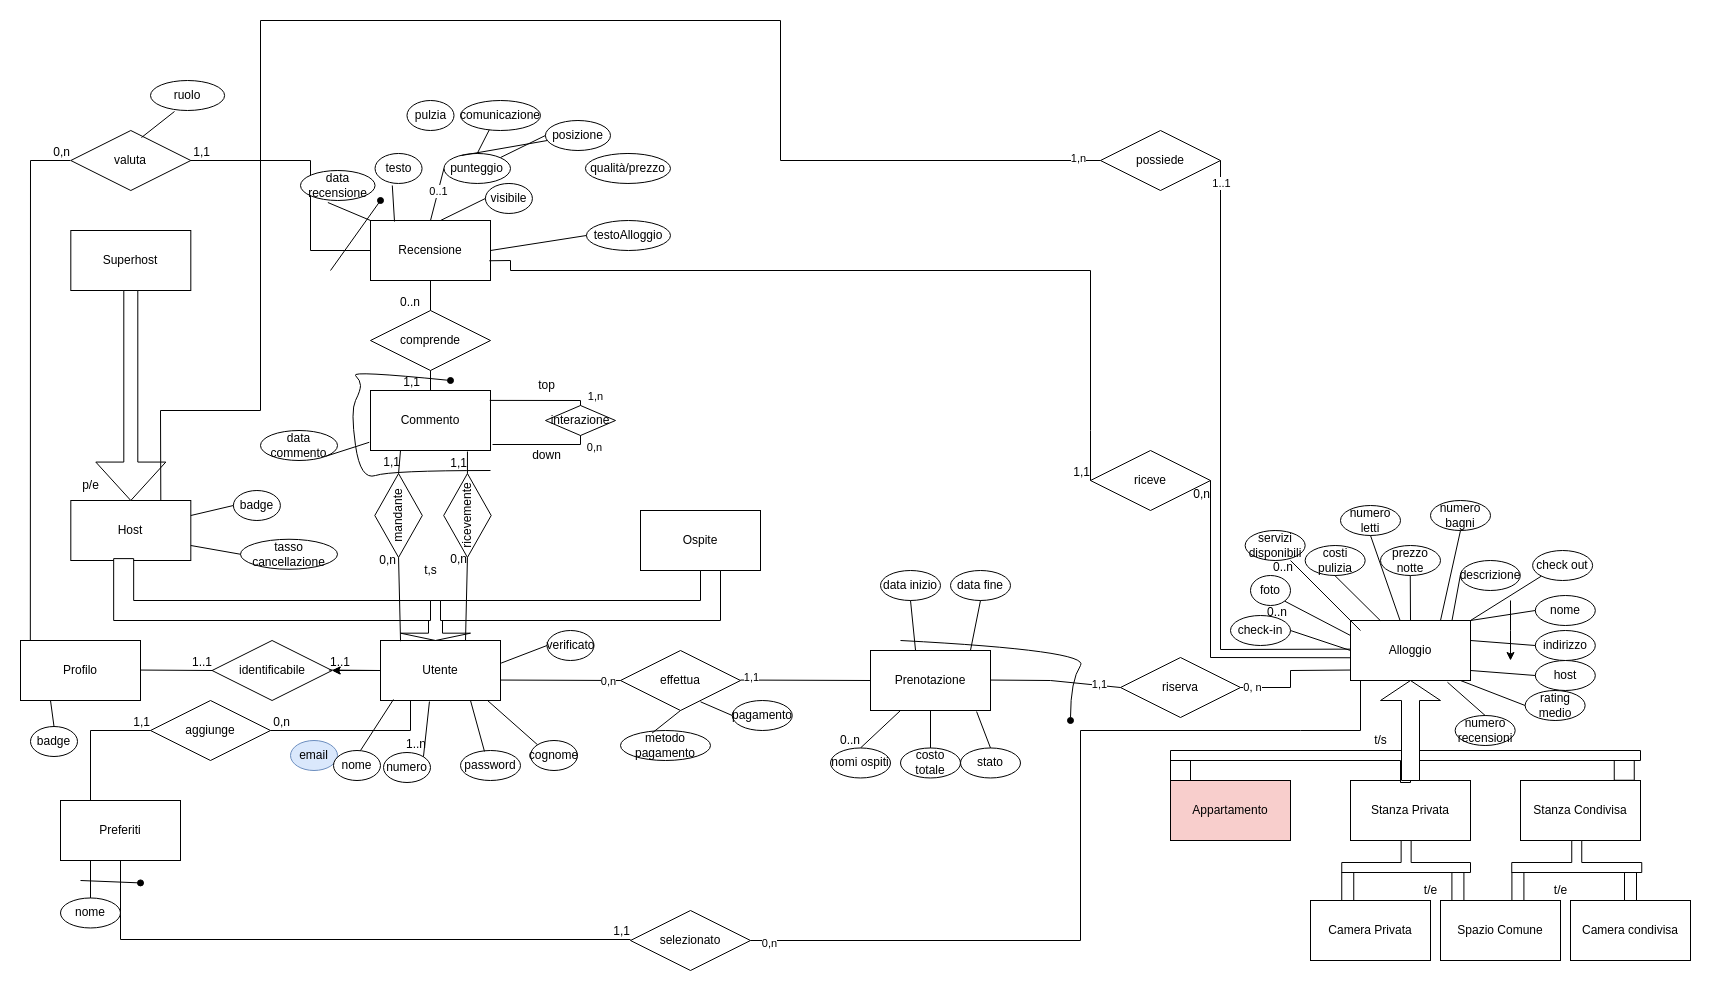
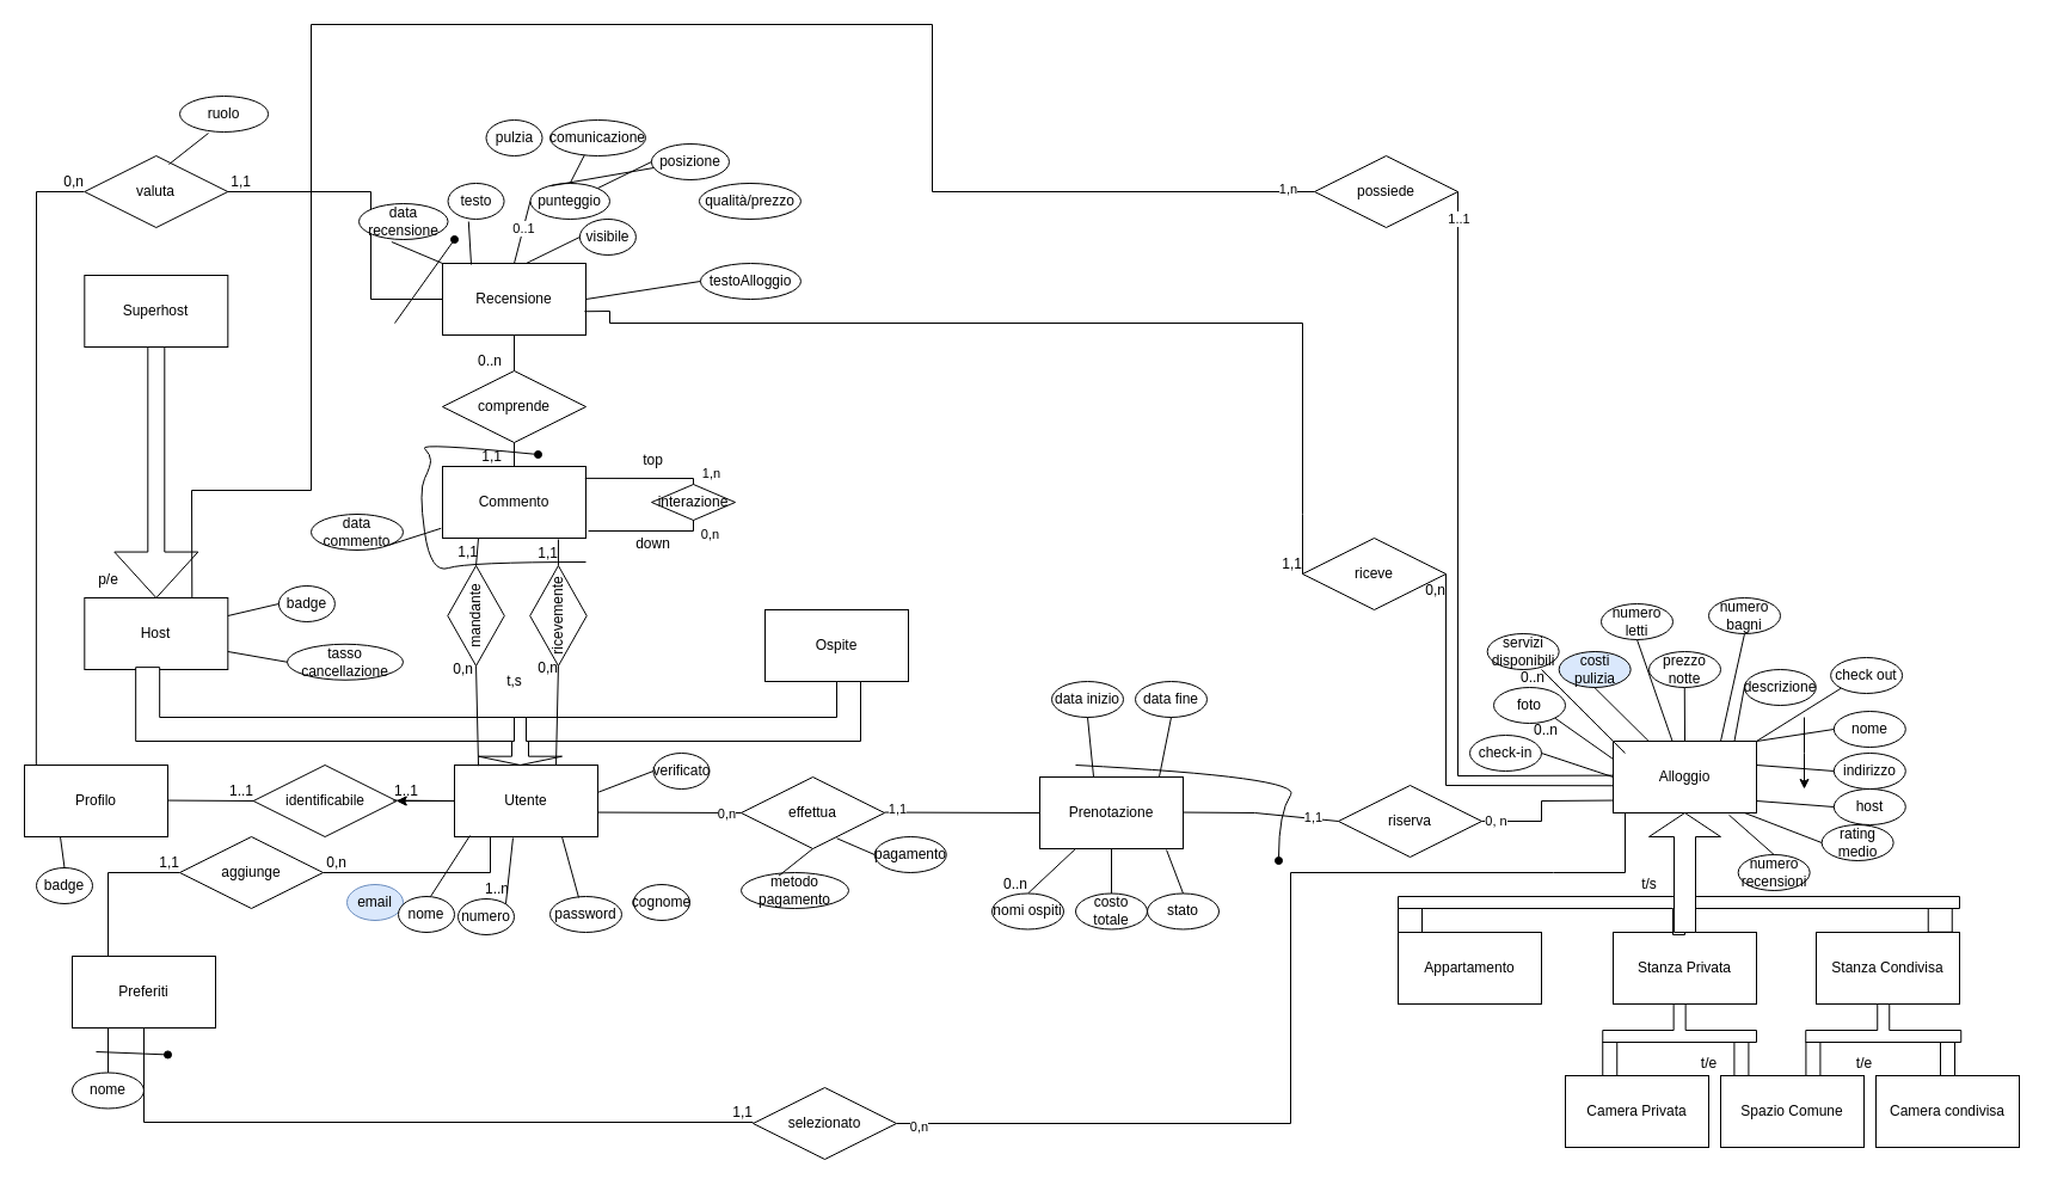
- <mxCell id="70" value="costi pulizia" style="ellipse;whiteSpace=wrap;html=1;align=center;" parent="1" vertex="1"><mxGeometry x="1304.66" y="545" width="60" height="30" as="geometry" /></mxCell>
+ <mxCell id="70" value="costi pulizia" style="ellipse;whiteSpace=wrap;html=1;align=center;fillColor=#dae8fc;" parent="1" vertex="1"><mxGeometry x="1304.66" y="545" width="60" height="30" as="geometry" /></mxCell>
- <mxCell id="72" value="foto" style="ellipse;whiteSpace=wrap;html=1;align=center;" parent="1" vertex="1"><mxGeometry x="1250" y="575" width="40" height="30" as="geometry" /></mxCell>
+ <mxCell id="72" value="foto" style="ellipse;whiteSpace=wrap;html=1;align=center;" parent="1" vertex="1"><mxGeometry x="1250" y="575" width="60" height="30" as="geometry" /></mxCell>
- <mxCell id="32" value="" style="endArrow=none;html=1;rounded=0;entryX=0;entryY=0;entryDx=0;entryDy=0;exitX=0.892;exitY=1;exitDx=0;exitDy=0;exitPerimeter=0;" parent="1" source="10" target="26" edge="1"><mxGeometry relative="1" as="geometry"><mxPoint x="480" y="766.48" as="sourcePoint" /><mxPoint x="543.853" y="780.004" as="targetPoint" /><Array as="points" /></mxGeometry></mxCell>
- <mxCell id="17" value="Appartamento" style="rounded=0;whiteSpace=wrap;html=1;fillColor=#f8cecc;" parent="1" vertex="1"><mxGeometry x="1170" y="780" width="120" height="60" as="geometry" /></mxCell>
+ <mxCell id="17" value="Appartamento" style="rounded=0;whiteSpace=wrap;html=1;" parent="1" vertex="1"><mxGeometry x="1170" y="780" width="120" height="60" as="geometry" /></mxCell>
